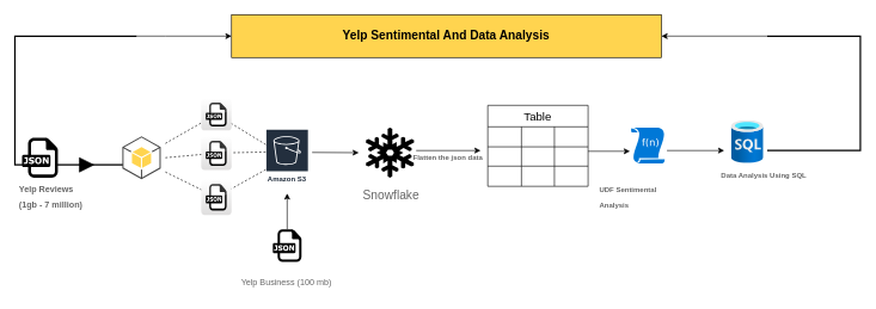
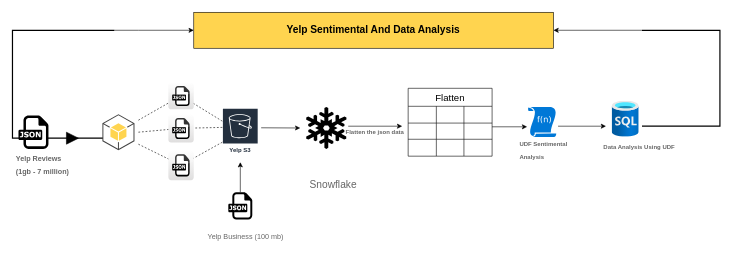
- <mxCell id="21" value="Table" style="shape=table;startSize=30;container=1;collapsible=0;childLayout=tableLayout;strokeColor=default;fontSize=16;" vertex="1" parent="1"><mxGeometry x="680" y="146.8" width="140" height="113.2" as="geometry" /></mxCell>
+ <mxCell id="21" value="Flatten" style="shape=table;startSize=30;container=1;collapsible=0;childLayout=tableLayout;strokeColor=default;fontSize=16;" vertex="1" parent="1"><mxGeometry x="680" y="146.8" width="140" height="113.2" as="geometry" /></mxCell>
- <mxCell id="46" value="&lt;span style=&quot;font-size: 10px;&quot;&gt;&lt;b&gt;Data Analysis Using SQL&lt;/b&gt;&lt;/span&gt;" style="strokeWidth=1;shadow=0;dashed=0;align=center;html=1;shape=mxgraph.mockup.text.textBox;fontColor=#666666;align=left;fontSize=17;spacingLeft=4;spacingTop=-3;whiteSpace=wrap;strokeColor=none;mainText=;fillColor=none;" vertex="1" parent="1"><mxGeometry x="1000" y="230" width="130" height="30" as="geometry" /></mxCell>
+ <mxCell id="46" value="&lt;span style=&quot;font-size: 10px;&quot;&gt;&lt;b&gt;Data Analysis Using UDF&lt;/b&gt;&lt;/span&gt;" style="strokeWidth=1;shadow=0;dashed=0;align=center;html=1;shape=mxgraph.mockup.text.textBox;fontColor=#666666;align=left;fontSize=17;spacingLeft=4;spacingTop=-3;whiteSpace=wrap;strokeColor=none;mainText=;fillColor=none;" vertex="1" parent="1"><mxGeometry x="1000" y="230" width="130" height="30" as="geometry" /></mxCell>
- <mxCell id="14" value="Amazon S3" style="sketch=0;outlineConnect=0;fontColor=#232F3E;gradientColor=none;strokeColor=#ffffff;fillColor=#232F3E;dashed=0;verticalLabelPosition=middle;verticalAlign=bottom;align=center;html=1;whiteSpace=wrap;fontSize=10;fontStyle=1;spacing=3;shape=mxgraph.aws4.productIcon;prIcon=mxgraph.aws4.s3;" vertex="1" parent="1"><mxGeometry x="370" y="180" width="60" height="80" as="geometry" /></mxCell>
+ <mxCell id="14" value="Yelp S3" style="sketch=0;outlineConnect=0;fontColor=#232F3E;gradientColor=none;strokeColor=#ffffff;fillColor=#232F3E;dashed=0;verticalLabelPosition=middle;verticalAlign=bottom;align=center;html=1;whiteSpace=wrap;fontSize=10;fontStyle=1;spacing=3;shape=mxgraph.aws4.productIcon;prIcon=mxgraph.aws4.s3;" vertex="1" parent="1"><mxGeometry x="370" y="180" width="60" height="80" as="geometry" /></mxCell>
- <mxCell id="41" value="Snowflake" style="strokeWidth=1;shadow=0;dashed=0;align=center;html=1;shape=mxgraph.mockup.text.textBox;fontColor=#666666;align=left;fontSize=17;spacingLeft=4;spacingTop=-3;whiteSpace=wrap;strokeColor=none;mainText=;fillColor=none;" vertex="1" parent="1"><mxGeometry x="500" y="260" width="100" height="30" as="geometry" /></mxCell>
+ <mxCell id="41" value="Snowflake" style="strokeWidth=1;shadow=0;dashed=0;align=center;html=1;shape=mxgraph.mockup.text.textBox;fontColor=#666666;align=left;fontSize=17;spacingLeft=4;spacingTop=-3;whiteSpace=wrap;strokeColor=none;mainText=;fillColor=none;" vertex="1" parent="1"><mxGeometry x="510" y="295" width="100" height="30" as="geometry" /></mxCell>
- <mxCell id="42" value="&lt;font style=&quot;font-size: 10px;&quot;&gt;&lt;b&gt;UDF Sentimental Analysis&lt;/b&gt;&lt;/font&gt;" style="strokeWidth=1;shadow=0;dashed=0;align=center;html=1;shape=mxgraph.mockup.text.textBox;fontColor=#666666;align=left;fontSize=17;spacingLeft=4;spacingTop=-3;whiteSpace=wrap;strokeColor=none;mainText=;fillColor=none;" vertex="1" parent="1"><mxGeometry x="830" y="260" width="120" height="30" as="geometry" /></mxCell>
+ <mxCell id="42" value="&lt;font style=&quot;font-size: 10px;&quot;&gt;&lt;b&gt;UDF Sentimental Analysis&lt;/b&gt;&lt;/font&gt;" style="strokeWidth=1;shadow=0;dashed=0;align=center;html=1;shape=mxgraph.mockup.text.textBox;fontColor=#666666;align=left;fontSize=17;spacingLeft=4;spacingTop=-3;whiteSpace=wrap;strokeColor=none;mainText=;fillColor=none;" vertex="1" parent="1"><mxGeometry x="860" y="235" width="120" height="30" as="geometry" /></mxCell>
- <mxCell id="40" value="&lt;font style=&quot;font-size: 12px;&quot;&gt;Yelp Business (100 mb)&lt;/font&gt;" style="strokeWidth=1;shadow=0;dashed=0;align=center;html=1;shape=mxgraph.mockup.text.textBox;fontColor=#666666;align=left;fontSize=17;spacingLeft=4;spacingTop=-3;whiteSpace=wrap;strokeColor=none;mainText=;fillColor=none;" vertex="1" parent="1"><mxGeometry x="330" y="380" width="140" height="30" as="geometry" /></mxCell>
+ <mxCell id="40" value="&lt;font style=&quot;font-size: 12px;&quot;&gt;Yelp Business (100 mb)&lt;/font&gt;" style="strokeWidth=1;shadow=0;dashed=0;align=center;html=1;shape=mxgraph.mockup.text.textBox;fontColor=#666666;align=left;fontSize=17;spacingLeft=4;spacingTop=-3;whiteSpace=wrap;strokeColor=none;mainText=;fillColor=none;" vertex="1" parent="1"><mxGeometry x="340" y="380" width="140" height="30" as="geometry" /></mxCell>
